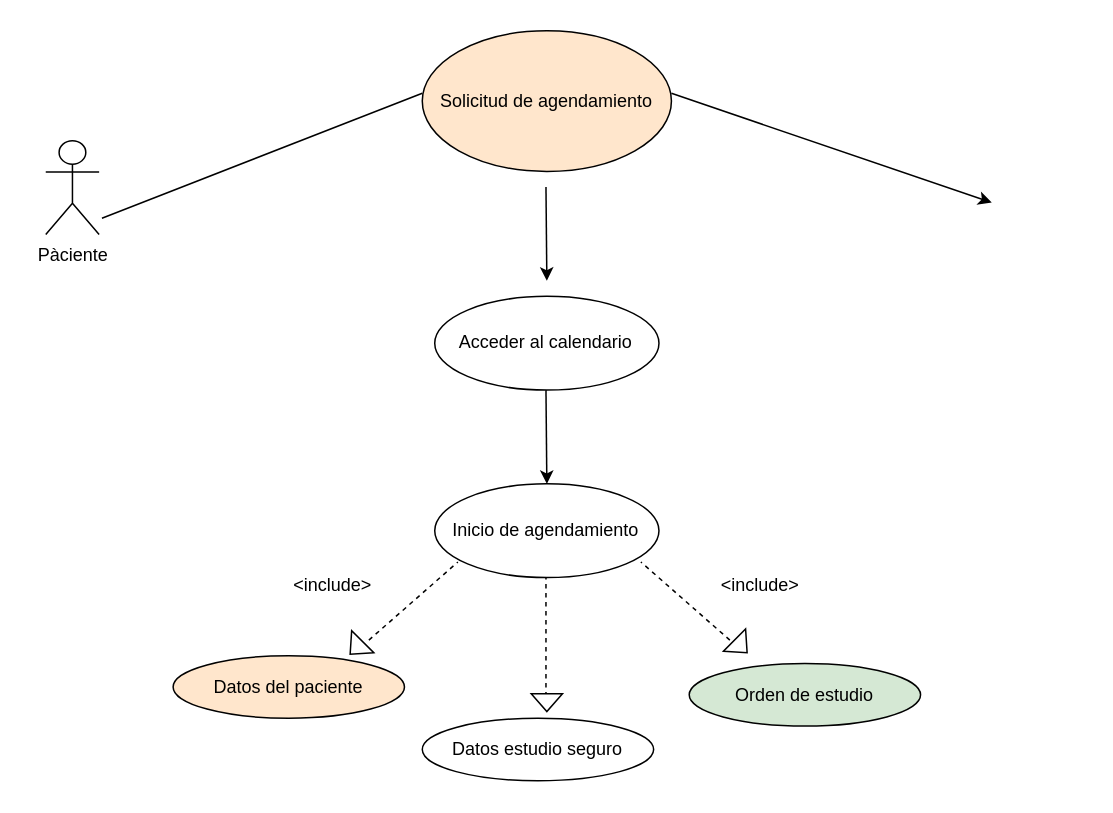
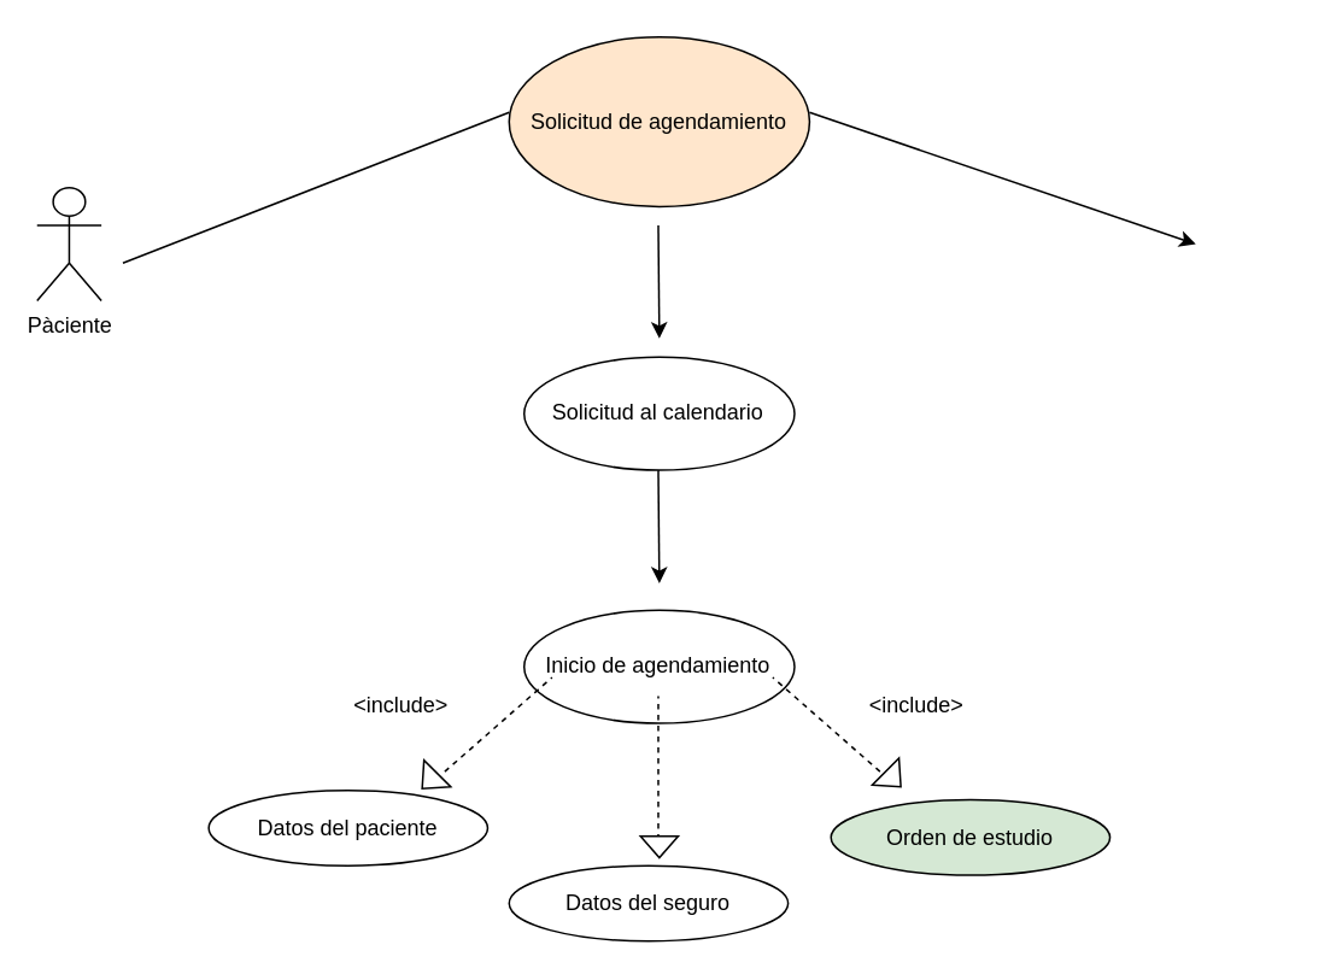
- <mxCell id="3" value="Pàciente" style="shape=umlActor;verticalLabelPosition=bottom;verticalAlign=top;html=1;outlineConnect=0;" vertex="1" parent="2"><mxGeometry x="10" y="73.333" width="35.593" height="62.5" as="geometry" /></mxCell>
+ <mxCell id="3" value="Pàciente" style="shape=umlActor;verticalLabelPosition=bottom;verticalAlign=top;html=1;outlineConnect=0;" vertex="1" parent="2"><mxGeometry y="83.333" width="35.593" height="62.5" as="geometry" /></mxCell>
- <mxCell id="8" value="Acceder al calendario" style="ellipse;whiteSpace=wrap;html=1;" vertex="1" parent="2"><mxGeometry x="269.322" y="177.083" width="149.492" height="62.5" as="geometry" /></mxCell>
+ <mxCell id="8" value="Solicitud al calendario" style="ellipse;whiteSpace=wrap;html=1;" vertex="1" parent="2"><mxGeometry x="269.322" y="177.083" width="149.492" height="62.5" as="geometry" /></mxCell>
- <mxCell id="10" value="Inicio de agendamiento" style="ellipse;whiteSpace=wrap;html=1;" vertex="1" parent="2"><mxGeometry x="269.322" y="302.083" width="149.492" height="62.5" as="geometry" /></mxCell>
+ <mxCell id="10" value="Inicio de agendamiento" style="ellipse;whiteSpace=wrap;html=1;" vertex="1" parent="2"><mxGeometry x="269.322" y="317.083" width="149.492" height="62.5" as="geometry" /></mxCell>
- <mxCell id="17" value="Datos del paciente" style="ellipse;whiteSpace=wrap;html=1;fillColor=#ffe6cc;" vertex="1" parent="2"><mxGeometry x="94.915" y="416.667" width="154.237" height="41.667" as="geometry" /></mxCell>
+ <mxCell id="17" value="Datos del paciente" style="ellipse;whiteSpace=wrap;html=1;" vertex="1" parent="2"><mxGeometry x="94.915" y="416.667" width="154.237" height="41.667" as="geometry" /></mxCell>
- <mxCell id="18" value="Datos estudio seguro" style="ellipse;whiteSpace=wrap;html=1;" vertex="1" parent="2"><mxGeometry x="261.017" y="458.333" width="154.237" height="41.667" as="geometry" /></mxCell>
+ <mxCell id="18" value="Datos del seguro" style="ellipse;whiteSpace=wrap;html=1;" vertex="1" parent="2"><mxGeometry x="261.017" y="458.333" width="154.237" height="41.667" as="geometry" /></mxCell>
